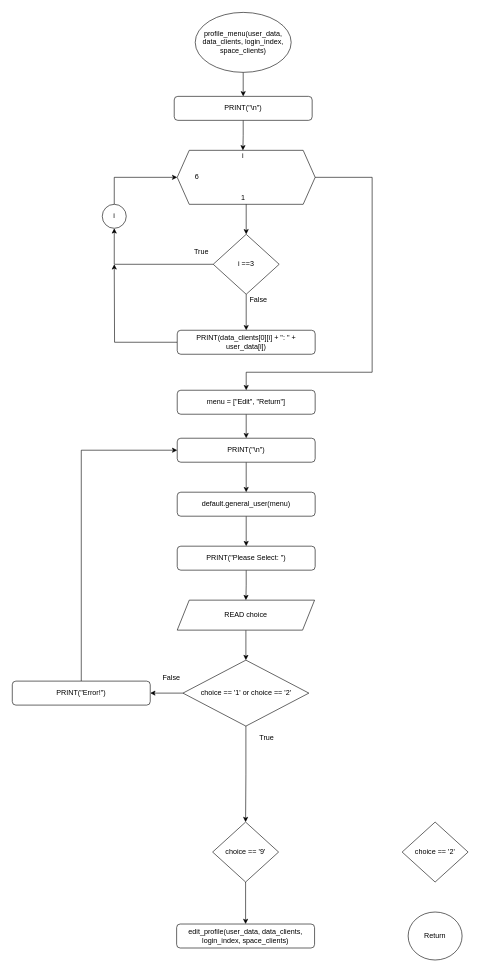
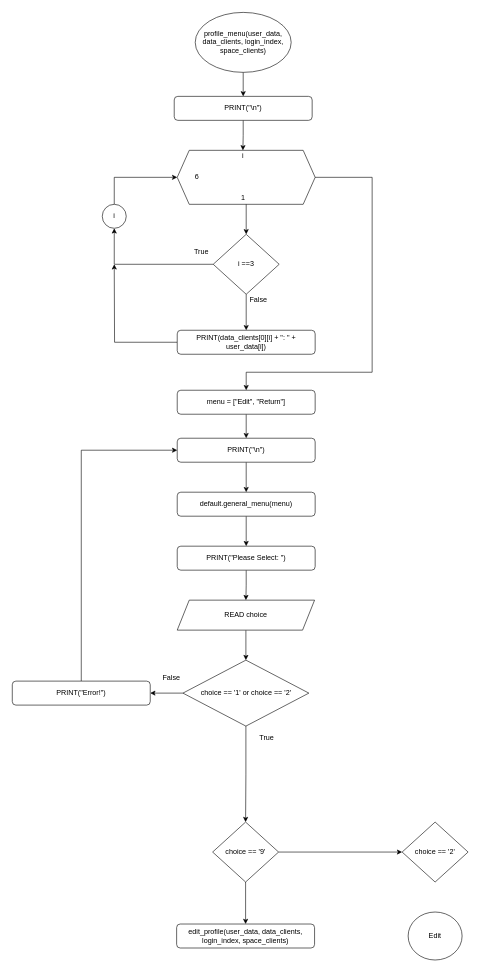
- <mxCell id="24" value="default.general_user(menu)" style="rounded=1;whiteSpace=wrap;html=1;" vertex="1" parent="1"><mxGeometry x="295" y="820" width="230" height="40" as="geometry" /></mxCell>
+ <mxCell id="24" value="default.general_menu(menu)" style="rounded=1;whiteSpace=wrap;html=1;" vertex="1" parent="1"><mxGeometry x="295" y="820" width="230" height="40" as="geometry" /></mxCell>
+ <mxCell id="31" style="edgeStyle=orthogonalEdgeStyle;rounded=0;orthogonalLoop=1;jettySize=auto;html=1;exitX=1;exitY=0.5;exitDx=0;exitDy=0;entryX=0;entryY=0.5;entryDx=0;entryDy=0;" edge="1" parent="1" source="33" target="34"><mxGeometry relative="1" as="geometry" /></mxCell>
- <mxCell id="36" value="Return" style="ellipse;whiteSpace=wrap;html=1;" vertex="1" parent="1"><mxGeometry x="680" y="1520" width="90" height="80" as="geometry" /></mxCell>
+ <mxCell id="36" value="Edit" style="ellipse;whiteSpace=wrap;html=1;" vertex="1" parent="1"><mxGeometry x="680" y="1520" width="90" height="80" as="geometry" /></mxCell>
